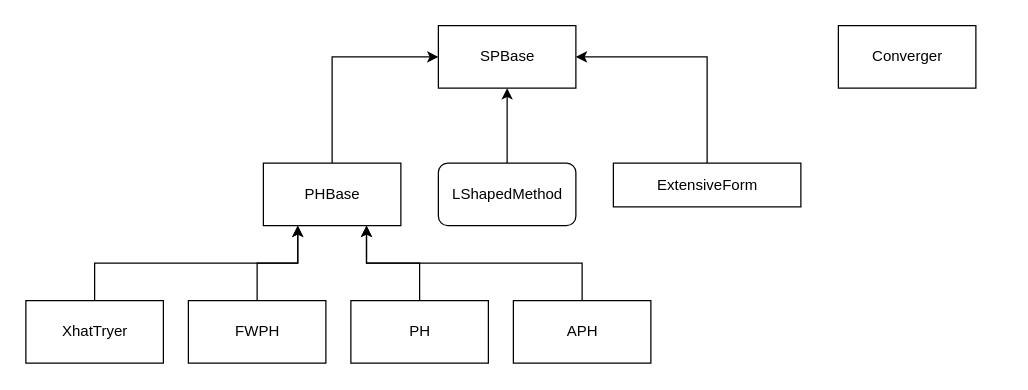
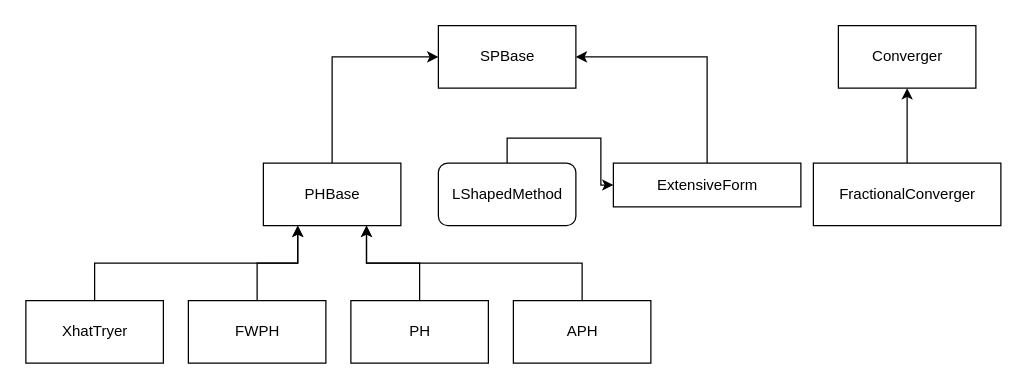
- <mxCell id="5" style="edgeStyle=orthogonalEdgeStyle;rounded=0;orthogonalLoop=1;jettySize=auto;html=1;exitX=0.5;exitY=0;exitDx=0;exitDy=0;entryX=0.5;entryY=1;entryDx=0;entryDy=0;" edge="1" parent="1" source="6" target="2"><mxGeometry relative="1" as="geometry" /></mxCell>
+ <mxCell id="5" style="edgeStyle=orthogonalEdgeStyle;rounded=0;orthogonalLoop=1;jettySize=auto;html=1;exitX=0.5;exitY=0;exitDx=0;exitDy=0;" edge="1" parent="1" source="6" target="8"><mxGeometry relative="1" as="geometry" /></mxCell>
+ <mxCell id="18" style="edgeStyle=orthogonalEdgeStyle;rounded=0;orthogonalLoop=1;jettySize=auto;html=1;entryX=0.5;entryY=1;entryDx=0;entryDy=0;" edge="1" parent="1" source="19" target="17"><mxGeometry relative="1" as="geometry" /></mxCell>
+ <mxCell id="19" value="FractionalConverger" style="html=1;" vertex="1" parent="1"><mxGeometry x="650" y="130" width="150" height="50" as="geometry" /></mxCell>
